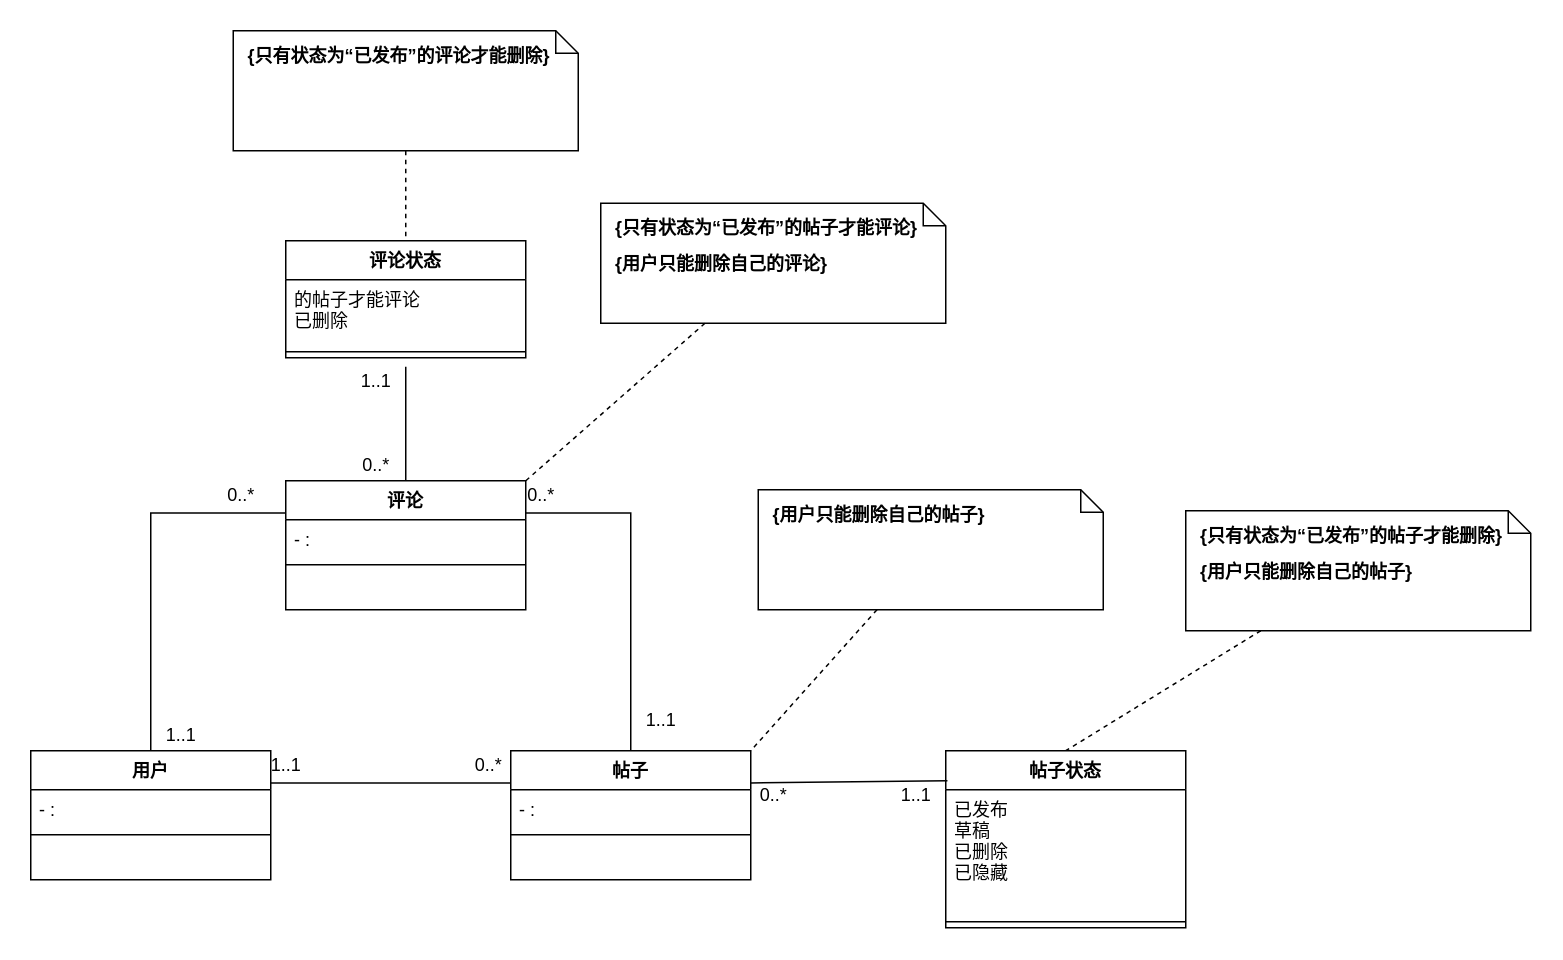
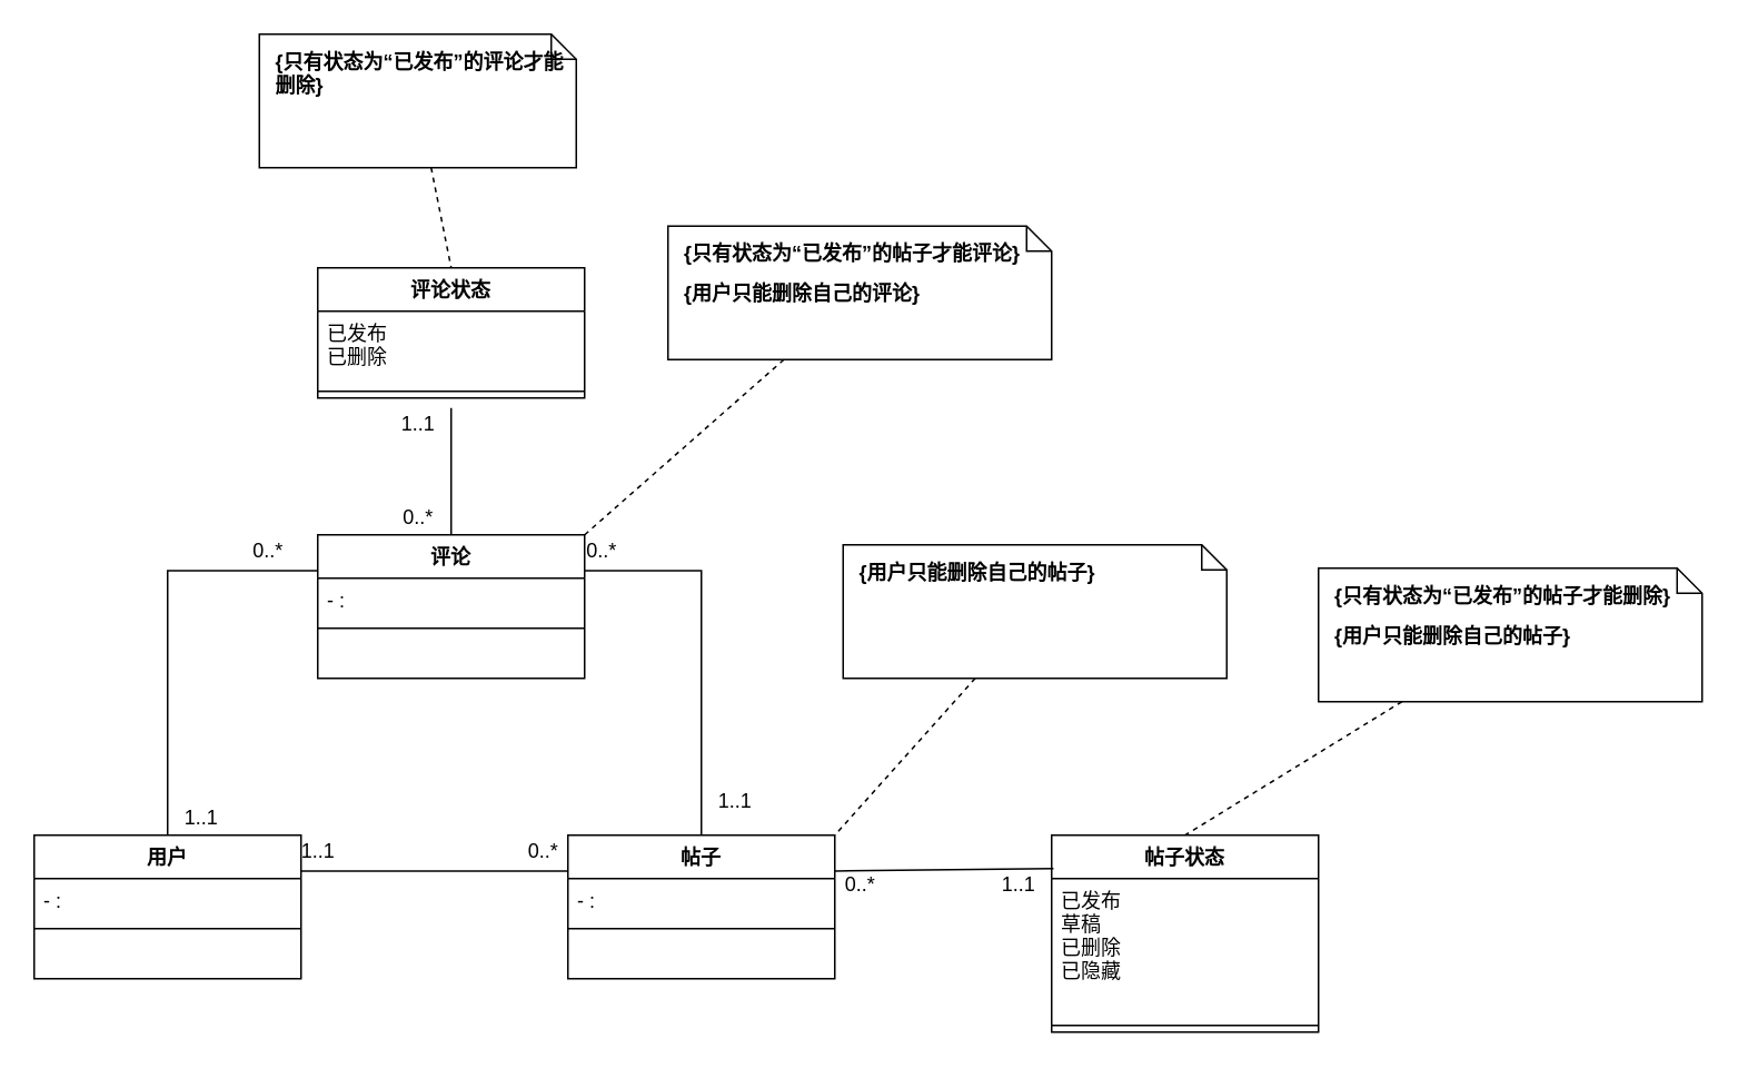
- <mxCell id="33" value="&lt;p style=&quot;margin: 0px ; margin-top: 10px ; margin-left: 10px ; text-align: left&quot;&gt;&lt;b&gt;{只有状态为“已发布”的评论才能删除}&lt;/b&gt;&lt;/p&gt;" style="shape=note;html=1;size=15;spacingLeft=5;align=left;html=1;overflow=fill;whiteSpace=wrap;align=center;" vertex="1" parent="1"><mxGeometry x="155" y="20" width="230" height="80" as="geometry" /></mxCell>
+ <mxCell id="33" value="&lt;p style=&quot;margin: 0px ; margin-top: 10px ; margin-left: 10px ; text-align: left&quot;&gt;&lt;b&gt;{只有状态为“已发布”的评论才能删除}&lt;/b&gt;&lt;/p&gt;" style="shape=note;html=1;size=15;spacingLeft=5;align=left;html=1;overflow=fill;whiteSpace=wrap;align=center;" vertex="1" parent="1"><mxGeometry x="155" y="20" width="190" height="80" as="geometry" /></mxCell>
- <mxCell id="31" value="的帖子才能评论&#10;已删除&#10;" style="text;strokeColor=none;fillColor=none;align=left;verticalAlign=top;spacingLeft=4;spacingRight=4;overflow=hidden;rotatable=0;points=[[0,0.5],[1,0.5]];portConstraint=eastwest;" vertex="1" parent="30"><mxGeometry y="26" width="160" height="44" as="geometry" /></mxCell>
+ <mxCell id="31" value="已发布&#10;已删除&#10;" style="text;strokeColor=none;fillColor=none;align=left;verticalAlign=top;spacingLeft=4;spacingRight=4;overflow=hidden;rotatable=0;points=[[0,0.5],[1,0.5]];portConstraint=eastwest;" vertex="1" parent="30"><mxGeometry y="26" width="160" height="44" as="geometry" /></mxCell>
